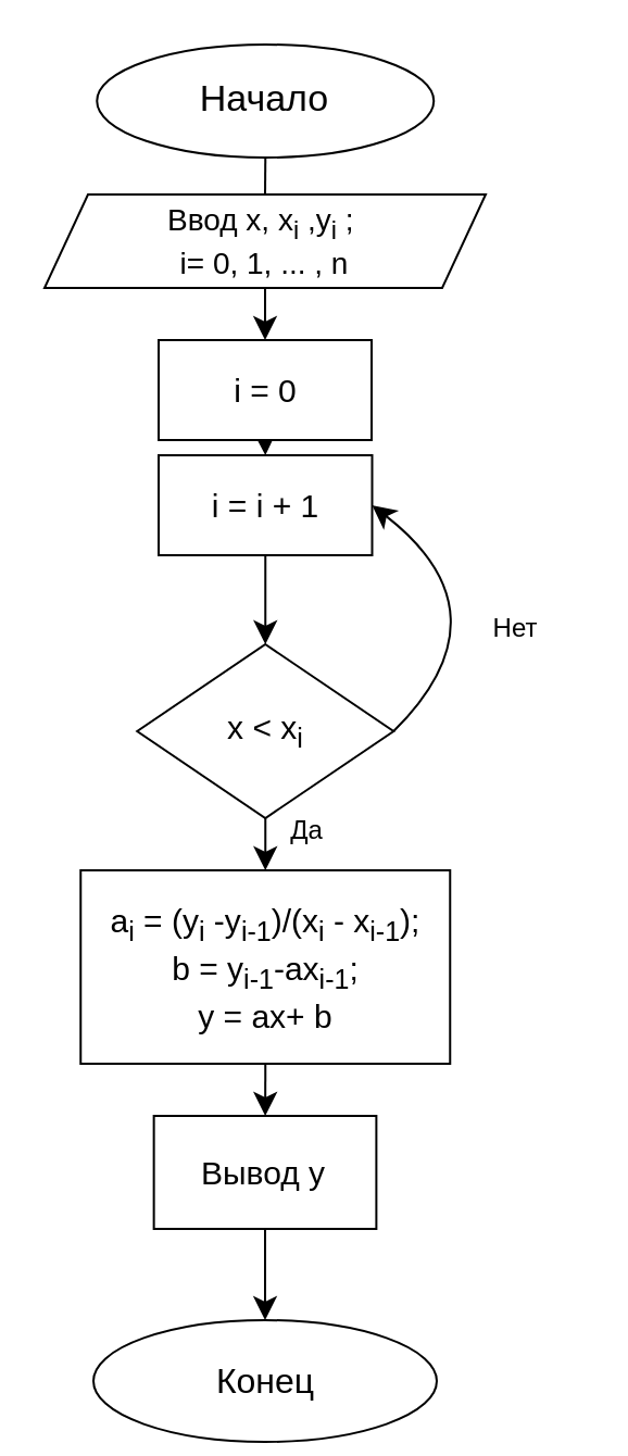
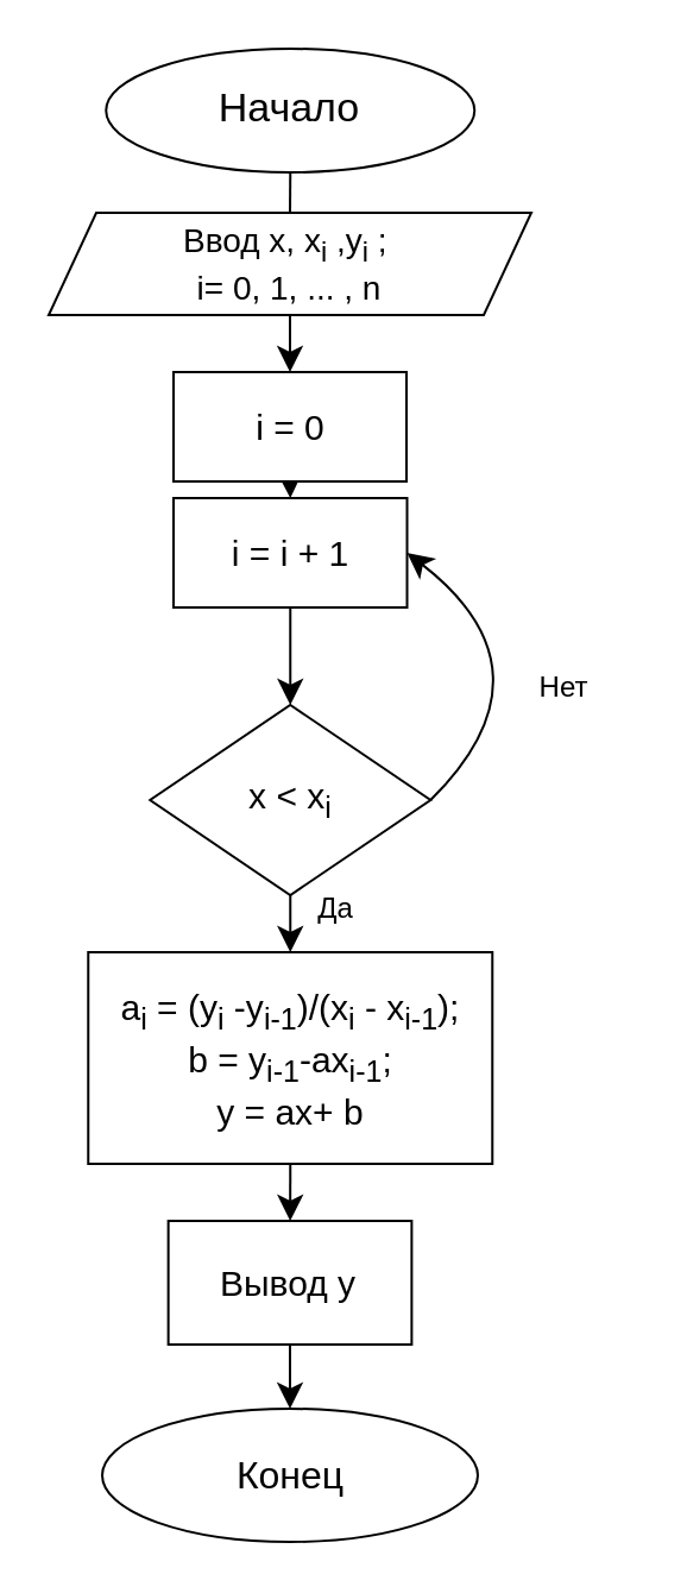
- <mxCell id="17" value="&lt;font style=&quot;font-size: 16px;&quot;&gt;Конец&lt;/font&gt;" style="ellipse;whiteSpace=wrap;html=1;" vertex="1" parent="1"><mxGeometry x="42.5" y="607" width="158" height="56" as="geometry" /></mxCell>
+ <mxCell id="17" value="&lt;font style=&quot;font-size: 16px;&quot;&gt;Конец&lt;/font&gt;" style="ellipse;whiteSpace=wrap;html=1;" vertex="1" parent="1"><mxGeometry x="42.5" y="592" width="158" height="56" as="geometry" /></mxCell>
